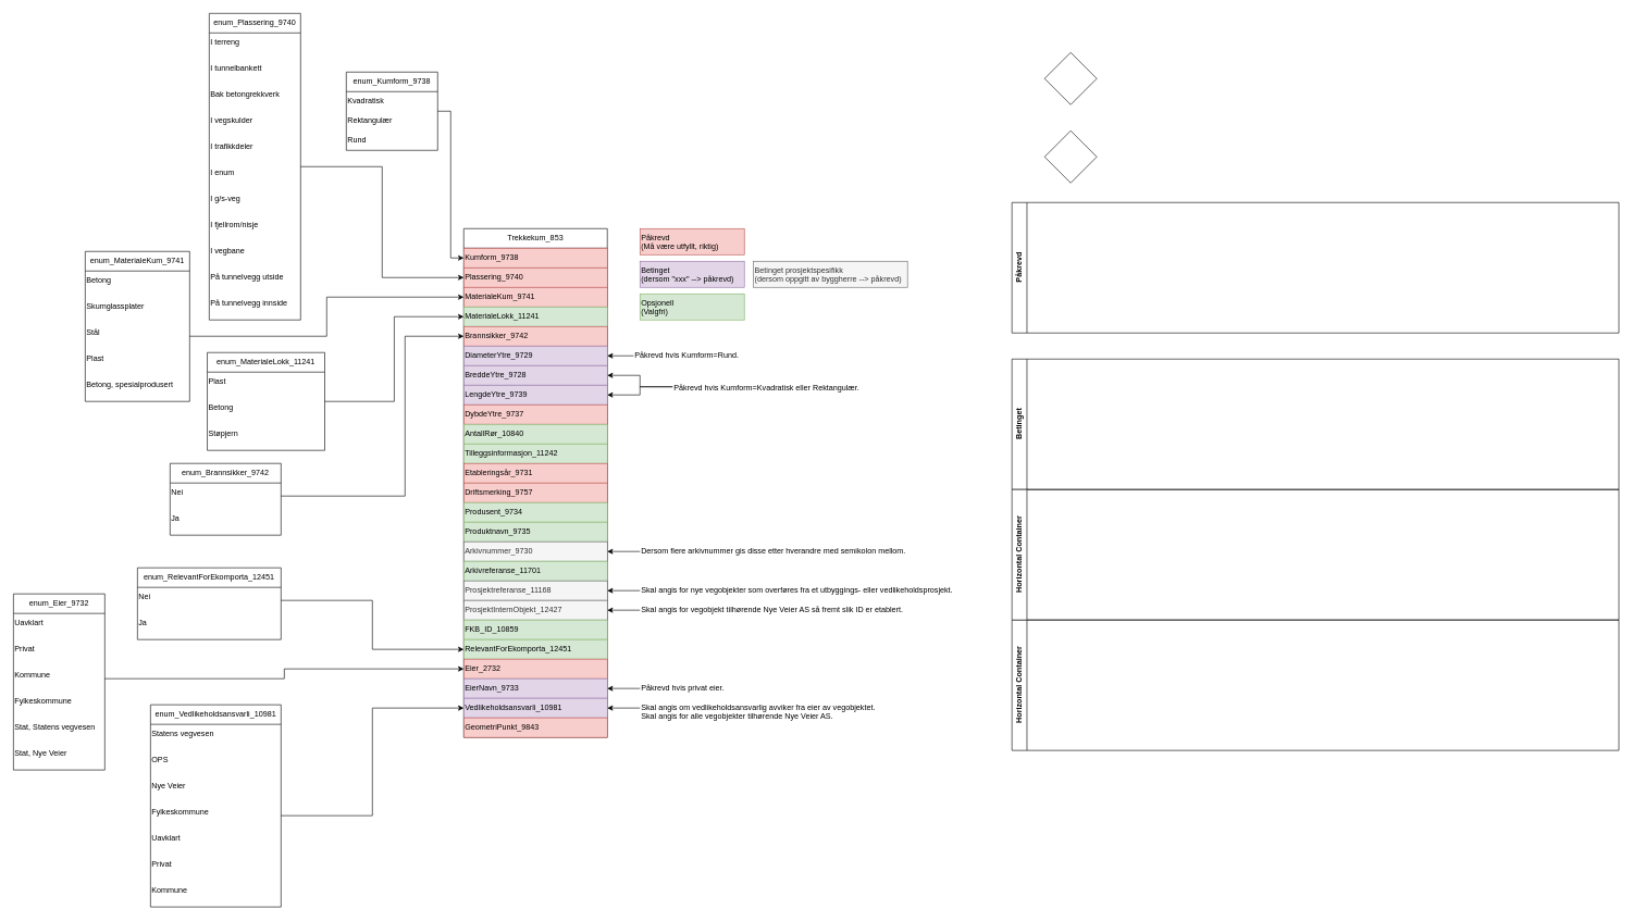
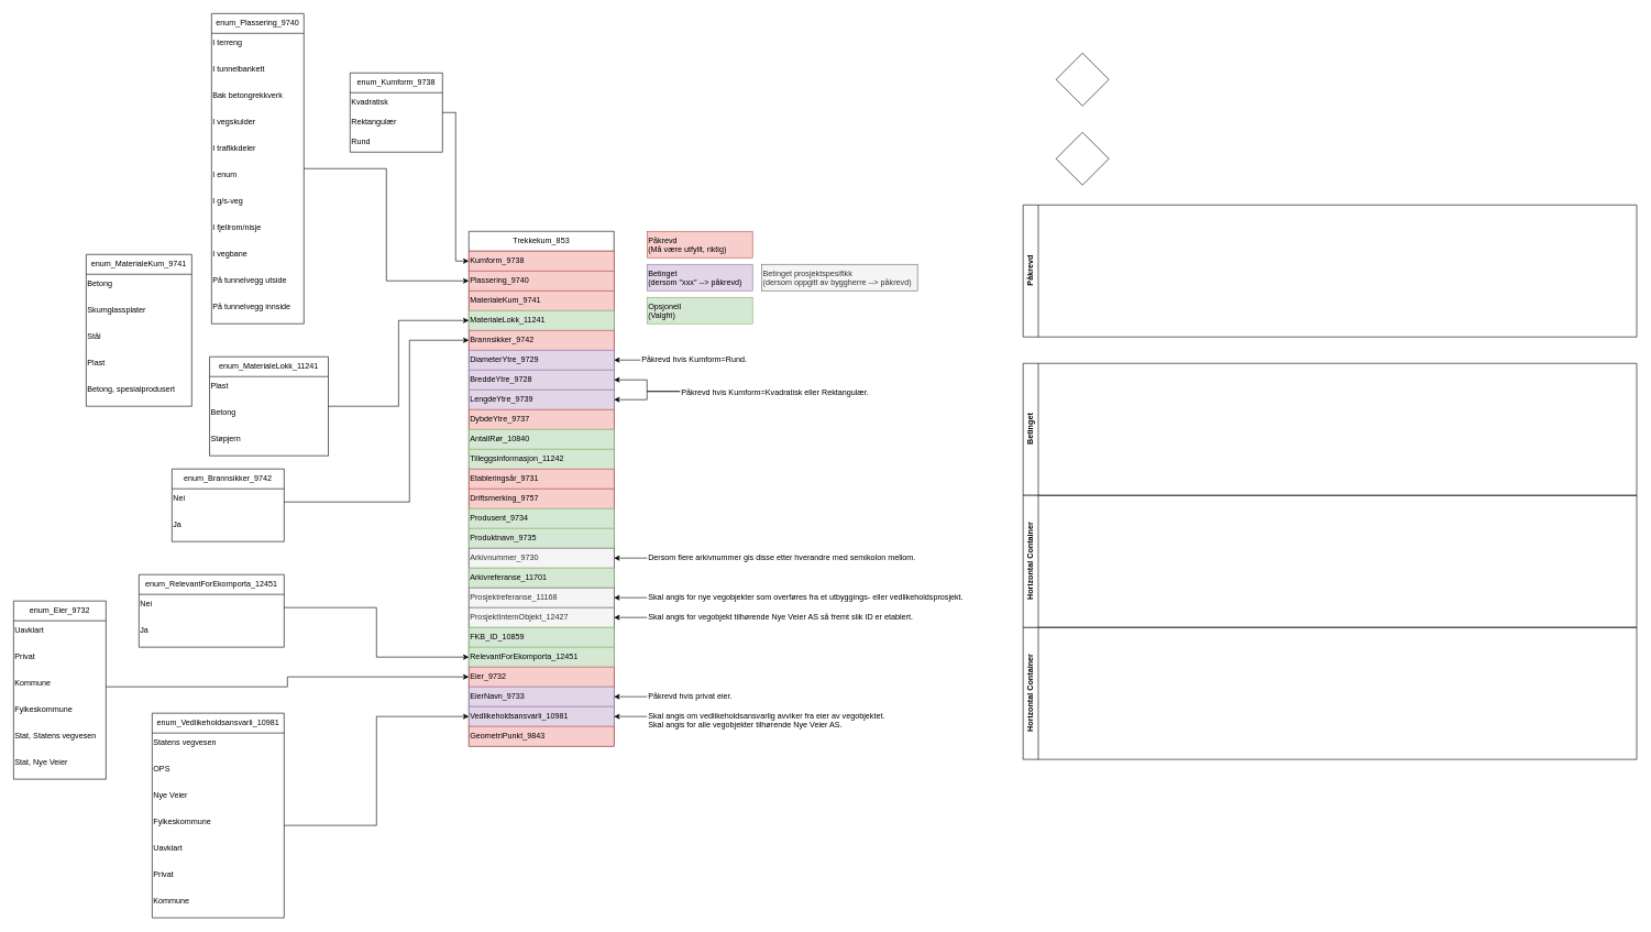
- <mxCell id="61" style="edgeStyle=orthogonalEdgeStyle;rounded=0;orthogonalLoop=1;jettySize=auto;html=1;entryX=0;entryY=0.5;entryDx=0;entryDy=0;" parent="1" source="58" target="10" edge="1"><mxGeometry relative="1" as="geometry" /></mxCell>
- <mxCell id="29" value="Eier_2732" style="text;whiteSpace=wrap;fillColor=#f8cecc;strokeColor=#b85450;" parent="7" vertex="1"><mxGeometry y="660" width="220" height="30" as="geometry" /></mxCell>
+ <mxCell id="29" value="Eier_9732" style="text;whiteSpace=wrap;fillColor=#f8cecc;strokeColor=#b85450;" parent="7" vertex="1"><mxGeometry y="660" width="220" height="30" as="geometry" /></mxCell>
